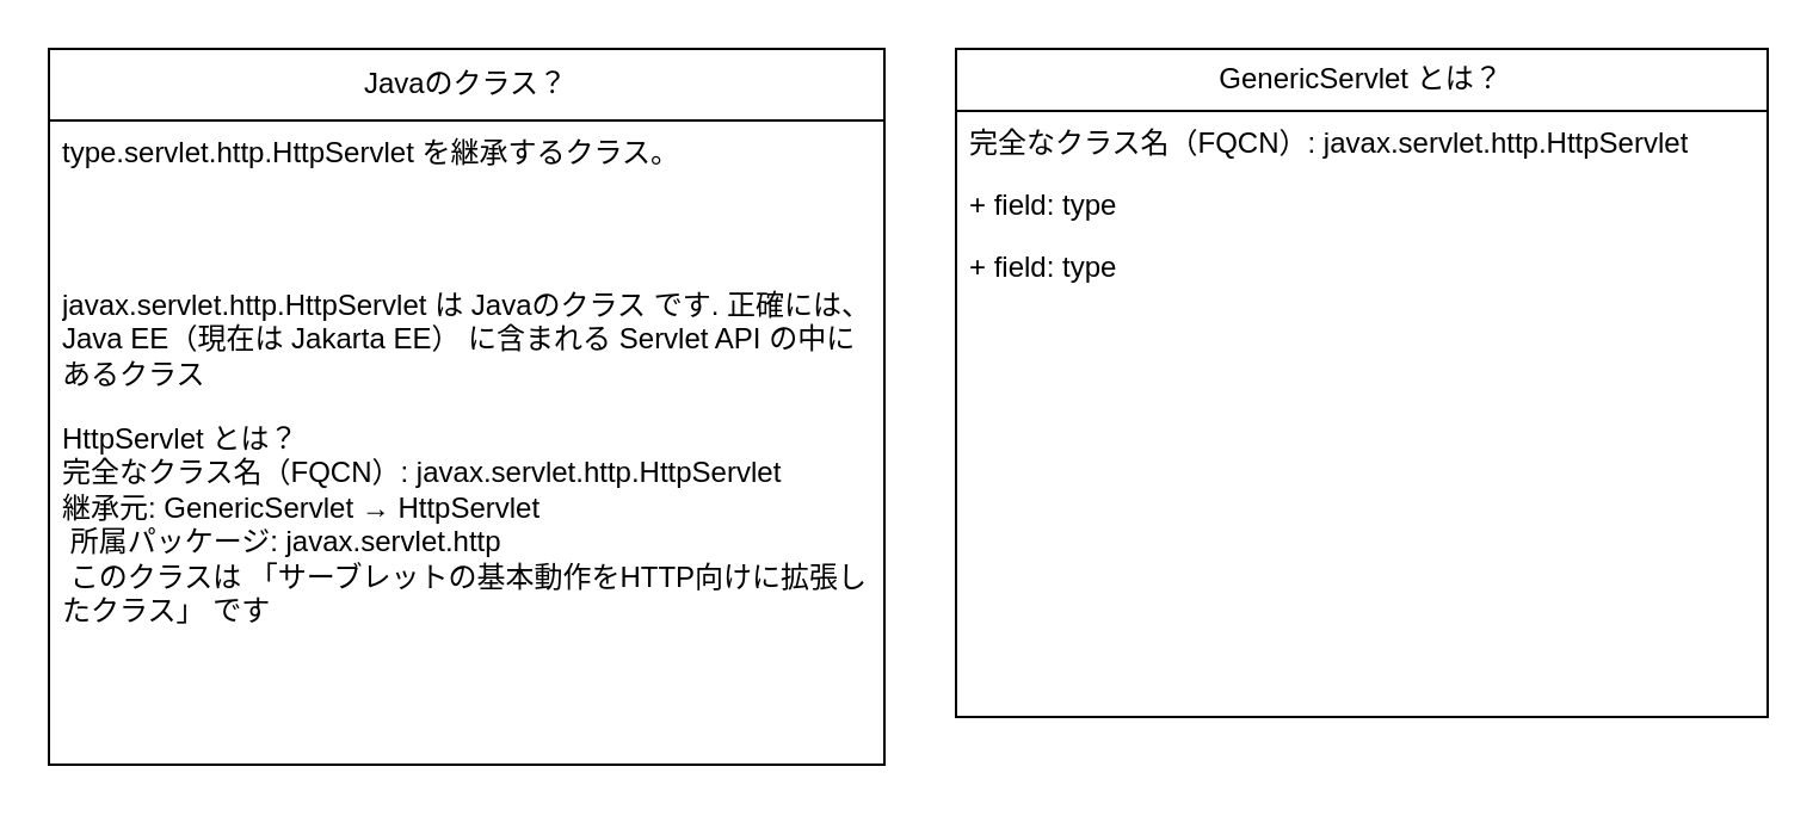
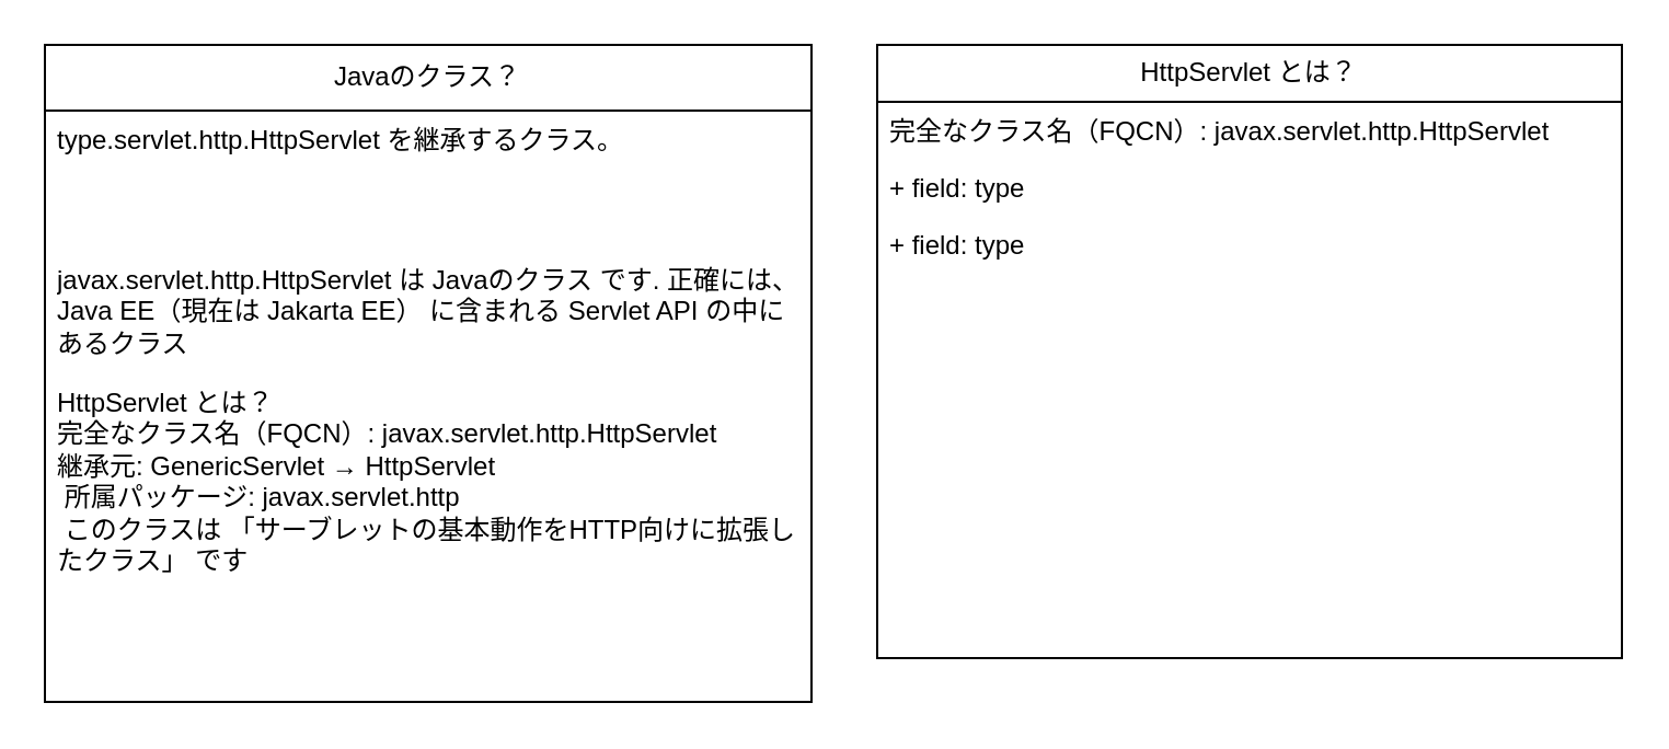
- <mxCell id="6" value="GenericServlet とは？" style="swimlane;fontStyle=0;childLayout=stackLayout;horizontal=1;startSize=26;fillColor=none;horizontalStack=0;resizeParent=1;resizeParentMax=0;resizeLast=0;collapsible=1;marginBottom=0;whiteSpace=wrap;html=1;" vertex="1" parent="1"><mxGeometry x="400" y="20" width="340" height="280" as="geometry" /></mxCell>
+ <mxCell id="6" value="HttpServlet とは？" style="swimlane;fontStyle=0;childLayout=stackLayout;horizontal=1;startSize=26;fillColor=none;horizontalStack=0;resizeParent=1;resizeParentMax=0;resizeLast=0;collapsible=1;marginBottom=0;whiteSpace=wrap;html=1;" vertex="1" parent="1"><mxGeometry x="400" y="20" width="340" height="280" as="geometry" /></mxCell>
